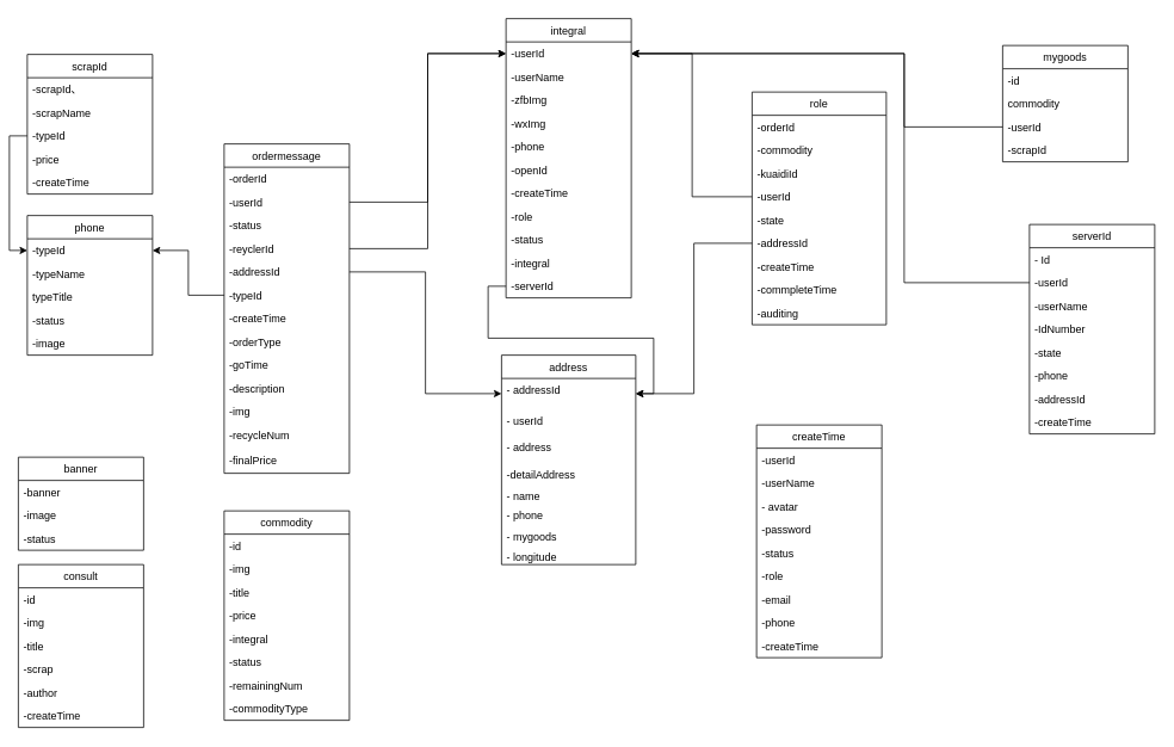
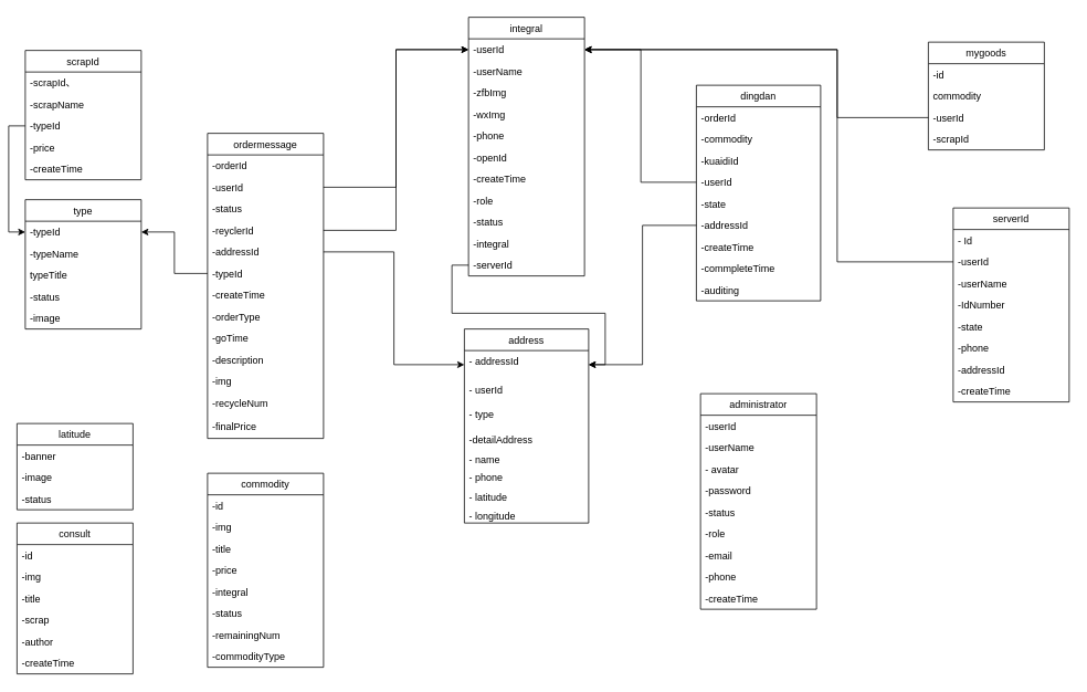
- <mxCell id="50" value="role" style="swimlane;fontStyle=0;childLayout=stackLayout;horizontal=1;startSize=26;fillColor=none;horizontalStack=0;resizeParent=1;resizeParentMax=0;resizeLast=0;collapsible=1;marginBottom=0;" vertex="1" parent="1"><mxGeometry x="840" y="102" width="150" height="260" as="geometry"><mxRectangle x="880" y="400" width="90" height="26" as="alternateBounds" /></mxGeometry></mxCell>
+ <mxCell id="50" value="dingdan" style="swimlane;fontStyle=0;childLayout=stackLayout;horizontal=1;startSize=26;fillColor=none;horizontalStack=0;resizeParent=1;resizeParentMax=0;resizeLast=0;collapsible=1;marginBottom=0;" vertex="1" parent="1"><mxGeometry x="840" y="102" width="150" height="260" as="geometry"><mxRectangle x="880" y="400" width="90" height="26" as="alternateBounds" /></mxGeometry></mxCell>
- <mxCell id="97" value="phone" style="swimlane;fontStyle=0;childLayout=stackLayout;horizontal=1;startSize=26;fillColor=none;horizontalStack=0;resizeParent=1;resizeParentMax=0;resizeLast=0;collapsible=1;marginBottom=0;" vertex="1" parent="1"><mxGeometry x="30" y="240" width="140" height="156" as="geometry"><mxRectangle x="30" y="220" width="90" height="26" as="alternateBounds" /></mxGeometry></mxCell>
+ <mxCell id="97" value="type" style="swimlane;fontStyle=0;childLayout=stackLayout;horizontal=1;startSize=26;fillColor=none;horizontalStack=0;resizeParent=1;resizeParentMax=0;resizeLast=0;collapsible=1;marginBottom=0;" vertex="1" parent="1"><mxGeometry x="30" y="240" width="140" height="156" as="geometry"><mxRectangle x="30" y="220" width="90" height="26" as="alternateBounds" /></mxGeometry></mxCell>
- <mxCell id="20" value="createTime" style="swimlane;fontStyle=0;childLayout=stackLayout;horizontal=1;startSize=26;fillColor=none;horizontalStack=0;resizeParent=1;resizeParentMax=0;resizeLast=0;collapsible=1;marginBottom=0;" vertex="1" parent="1"><mxGeometry x="845" y="474" width="140" height="260" as="geometry"><mxRectangle x="980" y="585" width="100" height="26" as="alternateBounds" /></mxGeometry></mxCell>
+ <mxCell id="20" value="administrator" style="swimlane;fontStyle=0;childLayout=stackLayout;horizontal=1;startSize=26;fillColor=none;horizontalStack=0;resizeParent=1;resizeParentMax=0;resizeLast=0;collapsible=1;marginBottom=0;" vertex="1" parent="1"><mxGeometry x="845" y="474" width="140" height="260" as="geometry"><mxRectangle x="980" y="585" width="100" height="26" as="alternateBounds" /></mxGeometry></mxCell>
- <mxCell id="5" value="- address" style="text;strokeColor=none;fillColor=none;align=left;verticalAlign=top;spacingLeft=4;spacingRight=4;overflow=hidden;rotatable=0;points=[[0,0.5],[1,0.5]];portConstraint=eastwest;" vertex="1" parent="2"><mxGeometry y="90" width="150" height="30" as="geometry" /></mxCell>
+ <mxCell id="5" value="- type" style="text;strokeColor=none;fillColor=none;align=left;verticalAlign=top;spacingLeft=4;spacingRight=4;overflow=hidden;rotatable=0;points=[[0,0.5],[1,0.5]];portConstraint=eastwest;" vertex="1" parent="2"><mxGeometry y="90" width="150" height="30" as="geometry" /></mxCell>
- <mxCell id="30" value="banner" style="swimlane;fontStyle=0;childLayout=stackLayout;horizontal=1;startSize=26;fillColor=none;horizontalStack=0;resizeParent=1;resizeParentMax=0;resizeLast=0;collapsible=1;marginBottom=0;" vertex="1" parent="1"><mxGeometry x="20" y="510" width="140" height="104" as="geometry"><mxRectangle x="1215" y="254" width="90" height="26" as="alternateBounds" /></mxGeometry></mxCell>
+ <mxCell id="30" value="latitude" style="swimlane;fontStyle=0;childLayout=stackLayout;horizontal=1;startSize=26;fillColor=none;horizontalStack=0;resizeParent=1;resizeParentMax=0;resizeLast=0;collapsible=1;marginBottom=0;" vertex="1" parent="1"><mxGeometry x="20" y="510" width="140" height="104" as="geometry"><mxRectangle x="1215" y="254" width="90" height="26" as="alternateBounds" /></mxGeometry></mxCell>
- <mxCell id="9" value="- mygoods" style="text;strokeColor=none;fillColor=none;align=left;verticalAlign=top;spacingLeft=4;spacingRight=4;overflow=hidden;rotatable=0;points=[[0,0.5],[1,0.5]];portConstraint=eastwest;" vertex="1" parent="2"><mxGeometry y="190" width="150" height="22" as="geometry" /></mxCell>
+ <mxCell id="9" value="- latitude" style="text;strokeColor=none;fillColor=none;align=left;verticalAlign=top;spacingLeft=4;spacingRight=4;overflow=hidden;rotatable=0;points=[[0,0.5],[1,0.5]];portConstraint=eastwest;" vertex="1" parent="2"><mxGeometry y="190" width="150" height="22" as="geometry" /></mxCell>
